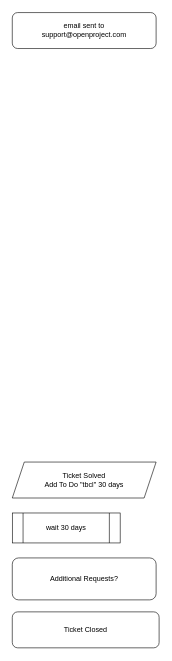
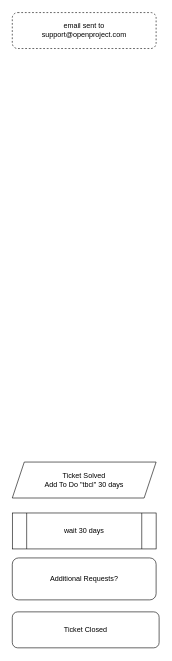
- <mxCell id="2" value="&lt;div&gt;email sent to&lt;/div&gt;&lt;div&gt;support@openproject.com&lt;br&gt;&lt;/div&gt;" style="rounded=1;whiteSpace=wrap;html=1;" vertex="1" parent="1"><mxGeometry x="20" y="20" width="240" height="60" as="geometry" /></mxCell>
+ <mxCell id="2" value="&lt;div&gt;email sent to&lt;/div&gt;&lt;div&gt;support@openproject.com&lt;br&gt;&lt;/div&gt;" style="rounded=1;whiteSpace=wrap;html=1;dashed=1;" vertex="1" parent="1"><mxGeometry x="20" y="20" width="240" height="60" as="geometry" /></mxCell>
- <mxCell id="5" value="wait 30 days" style="shape=process;whiteSpace=wrap;html=1;backgroundOutline=1;" vertex="1" parent="1"><mxGeometry x="20" y="855" width="180" height="50" as="geometry" /></mxCell>
+ <mxCell id="5" value="wait 30 days" style="shape=process;whiteSpace=wrap;html=1;backgroundOutline=1;" vertex="1" parent="1"><mxGeometry x="20" y="855" width="240" height="60" as="geometry" /></mxCell>
